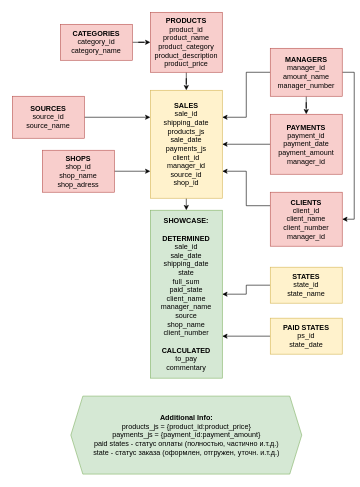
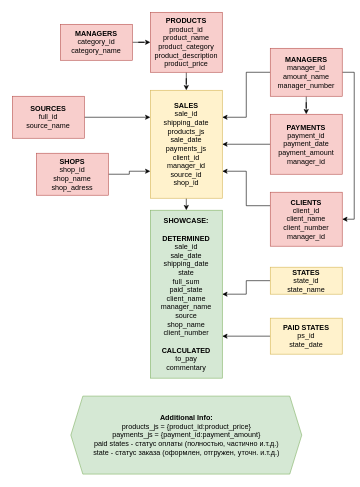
- <mxCell id="25" value="&lt;b&gt;CATEGORIES&lt;/b&gt;&lt;br&gt;category_id&lt;br&gt;category_name" style="rounded=0;whiteSpace=wrap;html=1;fillColor=#f8cecc;strokeColor=#b85450;" vertex="1" parent="1"><mxGeometry x="100" y="40" width="120" height="60" as="geometry" /></mxCell>
+ <mxCell id="25" value="&lt;b&gt;MANAGERS&lt;/b&gt;&lt;br&gt;category_id&lt;br&gt;category_name" style="rounded=0;whiteSpace=wrap;html=1;fillColor=#f8cecc;strokeColor=#b85450;" vertex="1" parent="1"><mxGeometry x="100" y="40" width="120" height="60" as="geometry" /></mxCell>
- <mxCell id="14" value="&lt;b&gt;SOURCES&lt;/b&gt;&lt;br&gt;source_id&lt;br&gt;source_name" style="whiteSpace=wrap;html=1;fillColor=#f8cecc;strokeColor=#b85450;" vertex="1" parent="1"><mxGeometry x="20" y="160" width="120" height="70" as="geometry" /></mxCell>
+ <mxCell id="14" value="&lt;b&gt;SOURCES&lt;/b&gt;&lt;br&gt;full_id&lt;br&gt;source_name" style="whiteSpace=wrap;html=1;fillColor=#f8cecc;strokeColor=#b85450;" vertex="1" parent="1"><mxGeometry x="20" y="160" width="120" height="70" as="geometry" /></mxCell>
- <mxCell id="12" value="&lt;b&gt;SHOPS&lt;/b&gt;&lt;br&gt;shop_id&lt;br&gt;shop_name&lt;br&gt;shop_adress" style="whiteSpace=wrap;html=1;fillColor=#f8cecc;strokeColor=#b85450;" vertex="1" parent="1"><mxGeometry x="70" y="250" width="120" height="70" as="geometry" /></mxCell>
+ <mxCell id="12" value="&lt;b&gt;SHOPS&lt;/b&gt;&lt;br&gt;shop_id&lt;br&gt;shop_name&lt;br&gt;shop_adress" style="whiteSpace=wrap;html=1;fillColor=#f8cecc;strokeColor=#b85450;" vertex="1" parent="1"><mxGeometry x="60" y="255" width="120" height="70" as="geometry" /></mxCell>
- <mxCell id="23" value="&lt;b&gt;STATES&lt;/b&gt;&lt;br&gt;state_id&lt;br&gt;state_name" style="whiteSpace=wrap;html=1;fillColor=#fff2cc;strokeColor=#d6b656;" vertex="1" parent="1"><mxGeometry x="450" y="445" width="120" height="60" as="geometry" /></mxCell>
+ <mxCell id="23" value="&lt;b&gt;STATES&lt;/b&gt;&lt;br&gt;state_id&lt;br&gt;state_name" style="whiteSpace=wrap;html=1;fillColor=#fff2cc;strokeColor=#d6b656;" vertex="1" parent="1"><mxGeometry x="450" y="445" width="120" height="45" as="geometry" /></mxCell>
